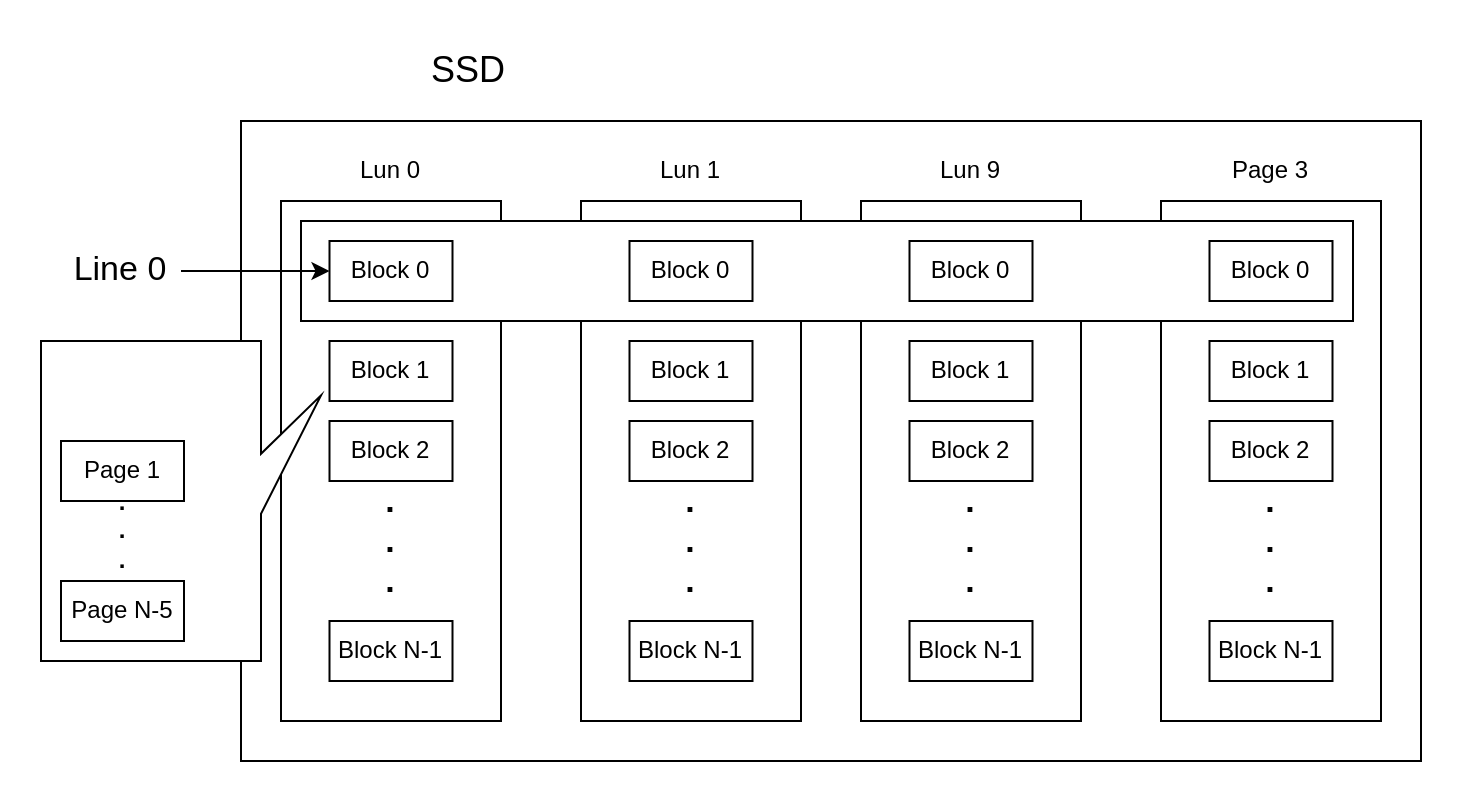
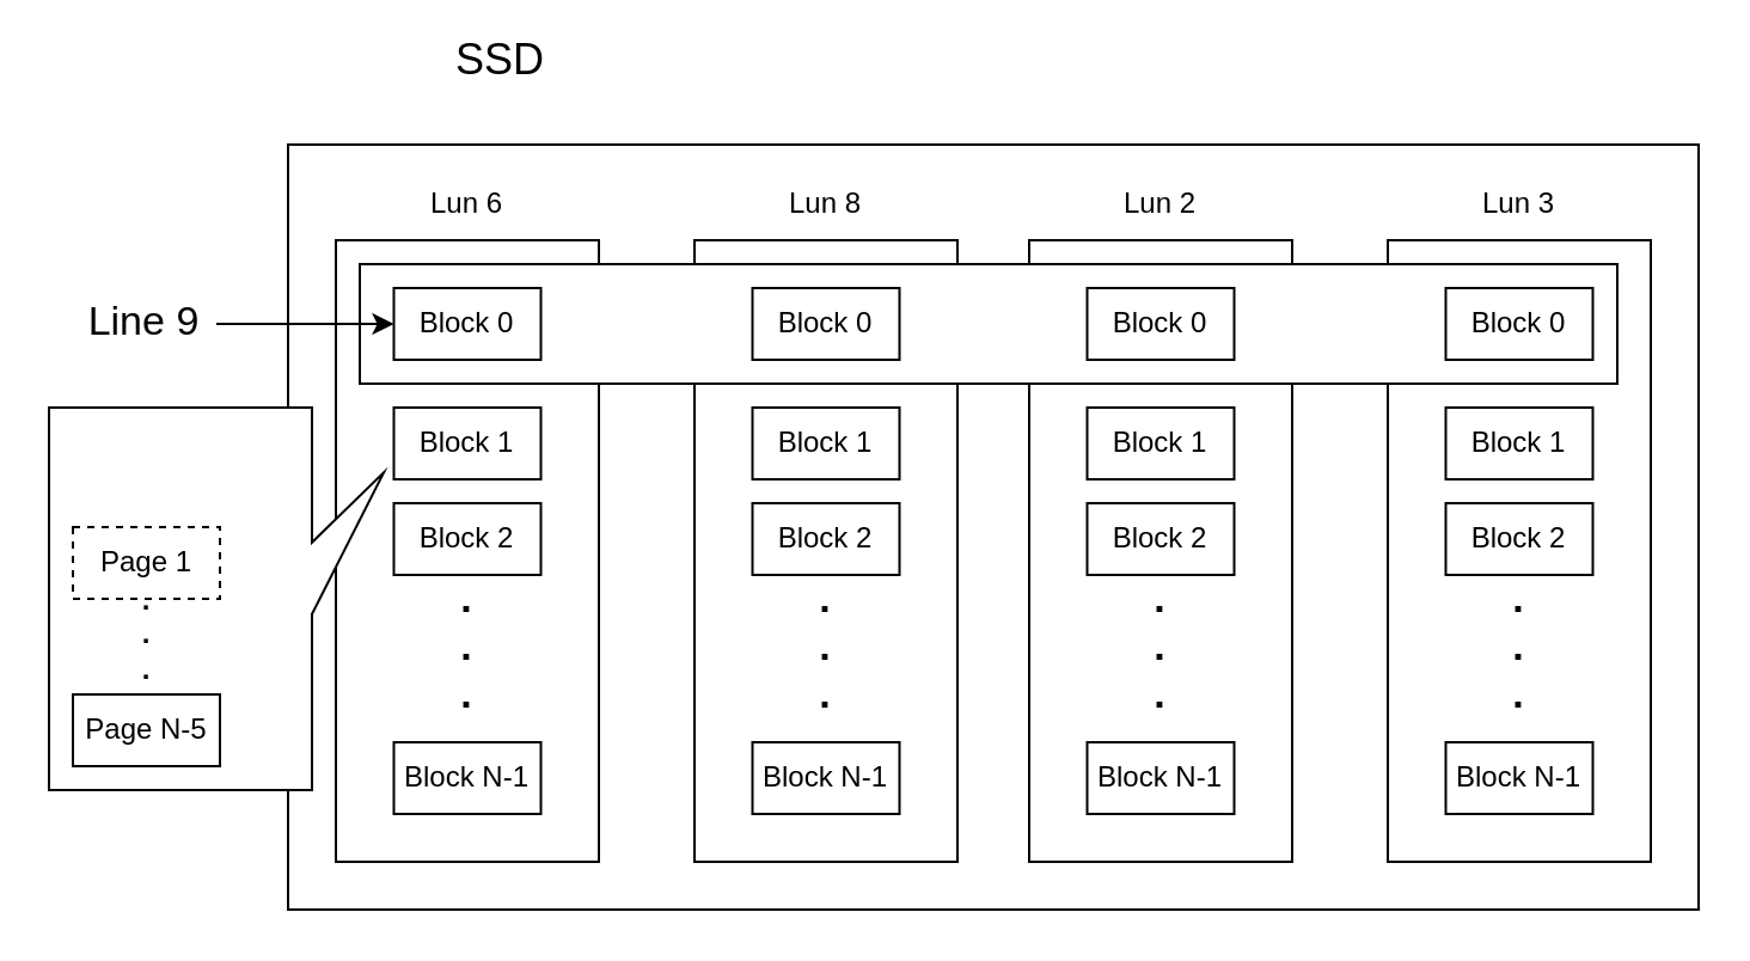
- <mxCell id="34" value="&lt;font style=&quot;font-size: 18px;&quot;&gt;SSD&lt;/font&gt;" style="text;html=1;strokeColor=none;fillColor=none;align=center;verticalAlign=middle;whiteSpace=wrap;rounded=0;fontSize=12;" parent="1" vertex="1"><mxGeometry x="204" y="20" width="60" height="30" as="geometry" /></mxCell>
+ <mxCell id="34" value="&lt;font style=&quot;font-size: 18px;&quot;&gt;SSD&lt;/font&gt;" style="text;html=1;strokeColor=none;fillColor=none;align=center;verticalAlign=middle;whiteSpace=wrap;rounded=0;fontSize=12;" parent="1" vertex="1"><mxGeometry x="179" y="10" width="60" height="30" as="geometry" /></mxCell>
- <mxCell id="4" value="Lun 0" style="text;html=1;strokeColor=none;fillColor=none;align=center;verticalAlign=middle;whiteSpace=wrap;rounded=0;" parent="1" vertex="1"><mxGeometry x="165" y="70" width="60" height="30" as="geometry" /></mxCell>
+ <mxCell id="4" value="Lun 6" style="text;html=1;strokeColor=none;fillColor=none;align=center;verticalAlign=middle;whiteSpace=wrap;rounded=0;" parent="1" vertex="1"><mxGeometry x="165" y="70" width="60" height="30" as="geometry" /></mxCell>
- <mxCell id="9" value="Lun 1" style="text;html=1;strokeColor=none;fillColor=none;align=center;verticalAlign=middle;whiteSpace=wrap;rounded=0;" parent="1" vertex="1"><mxGeometry x="315" y="70" width="60" height="30" as="geometry" /></mxCell>
+ <mxCell id="9" value="Lun 8" style="text;html=1;strokeColor=none;fillColor=none;align=center;verticalAlign=middle;whiteSpace=wrap;rounded=0;" parent="1" vertex="1"><mxGeometry x="315" y="70" width="60" height="30" as="geometry" /></mxCell>
- <mxCell id="14" value="Lun 9" style="text;html=1;strokeColor=none;fillColor=none;align=center;verticalAlign=middle;whiteSpace=wrap;rounded=0;" parent="1" vertex="1"><mxGeometry x="455" y="70" width="60" height="30" as="geometry" /></mxCell>
+ <mxCell id="14" value="Lun 2" style="text;html=1;strokeColor=none;fillColor=none;align=center;verticalAlign=middle;whiteSpace=wrap;rounded=0;" parent="1" vertex="1"><mxGeometry x="455" y="70" width="60" height="30" as="geometry" /></mxCell>
- <mxCell id="19" value="Page 3" style="text;html=1;strokeColor=none;fillColor=none;align=center;verticalAlign=middle;whiteSpace=wrap;rounded=0;" parent="1" vertex="1"><mxGeometry x="605" y="70" width="60" height="30" as="geometry" /></mxCell>
+ <mxCell id="19" value="Lun 3" style="text;html=1;strokeColor=none;fillColor=none;align=center;verticalAlign=middle;whiteSpace=wrap;rounded=0;" parent="1" vertex="1"><mxGeometry x="605" y="70" width="60" height="30" as="geometry" /></mxCell>
- <mxCell id="29" value="Line 0" style="text;html=1;strokeColor=none;fillColor=none;align=center;verticalAlign=middle;whiteSpace=wrap;rounded=0;fontSize=17;" parent="1" vertex="1"><mxGeometry x="30" y="120" width="60" height="30" as="geometry" /></mxCell>
+ <mxCell id="29" value="Line 9" style="text;html=1;strokeColor=none;fillColor=none;align=center;verticalAlign=middle;whiteSpace=wrap;rounded=0;fontSize=17;" parent="1" vertex="1"><mxGeometry x="30" y="120" width="60" height="30" as="geometry" /></mxCell>
- <mxCell id="31" value="Page 1" style="rounded=0;whiteSpace=wrap;html=1;" parent="1" vertex="1"><mxGeometry x="30" y="220" width="61.5" height="30" as="geometry" /></mxCell>
+ <mxCell id="31" value="Page 1" style="rounded=0;whiteSpace=wrap;html=1;dashed=1;" parent="1" vertex="1"><mxGeometry x="30" y="220" width="61.5" height="30" as="geometry" /></mxCell>
